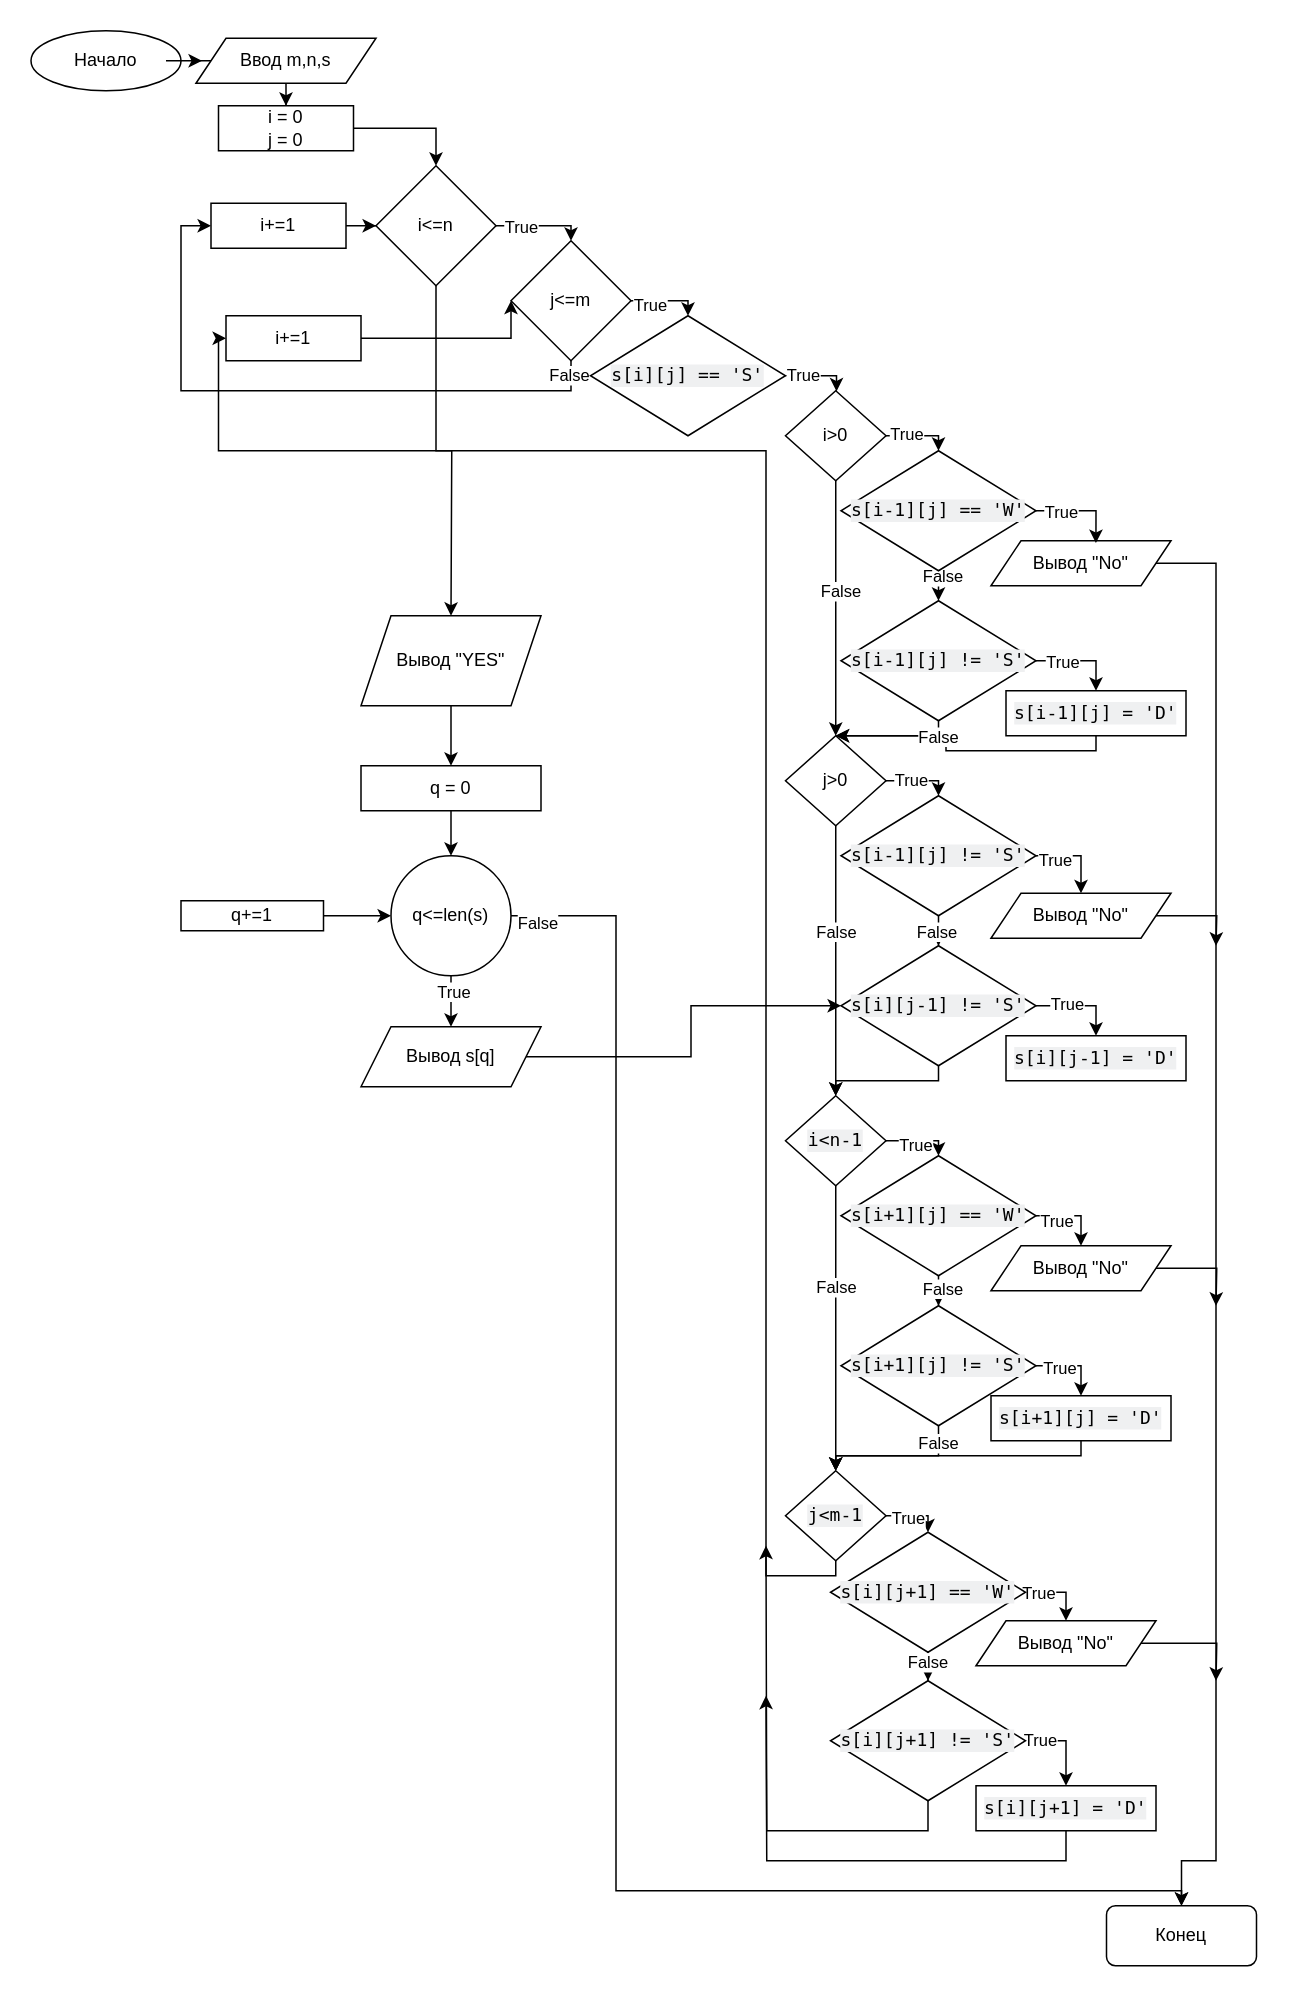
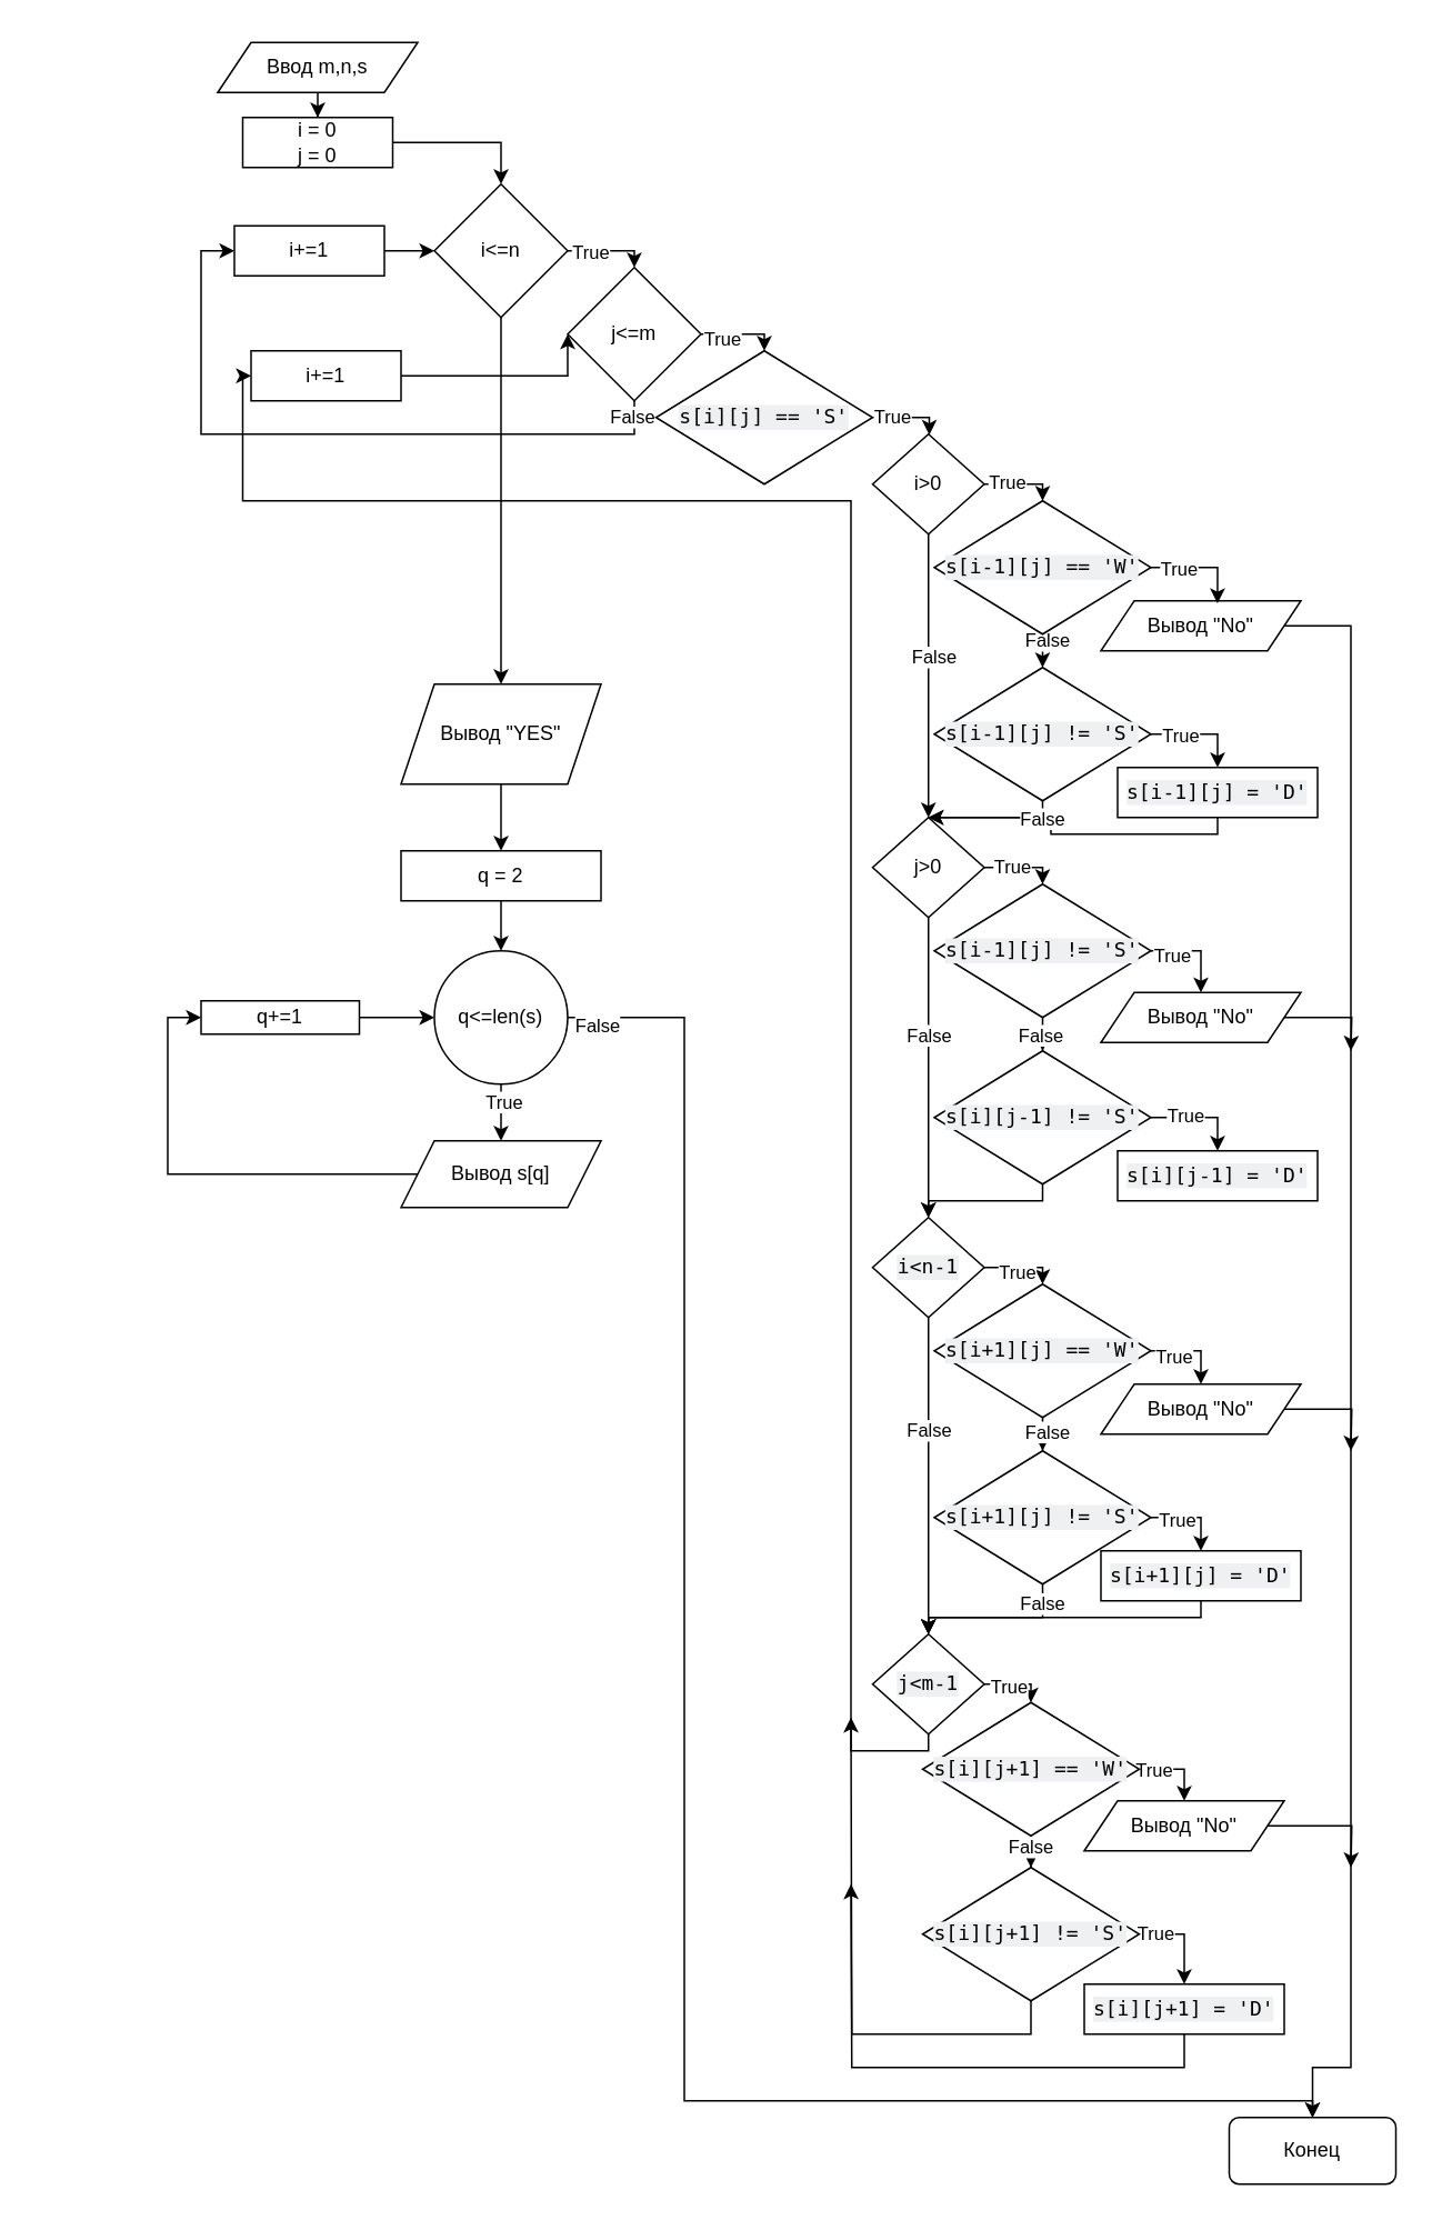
- <mxCell id="2" value="Начало" style="ellipse;whiteSpace=wrap;html=1;" vertex="1" parent="1"><mxGeometry x="20" y="20" width="100" height="40" as="geometry" /></mxCell>
- <mxCell id="5" style="edgeStyle=orthogonalEdgeStyle;rounded=0;orthogonalLoop=1;jettySize=auto;html=1;entryX=0.033;entryY=0.5;entryDx=0;entryDy=0;entryPerimeter=0;" edge="1" parent="1" source="2" target="4"><mxGeometry relative="1" as="geometry" /></mxCell>
- <mxCell id="11" value="i&amp;lt;=n" style="rhombus;whiteSpace=wrap;html=1;" vertex="1" parent="1"><mxGeometry x="250" y="110" width="80" height="80" as="geometry" /></mxCell>
+ <mxCell id="11" value="i&amp;lt;=n" style="rhombus;whiteSpace=wrap;html=1;" vertex="1" parent="1"><mxGeometry x="260" y="110" width="80" height="80" as="geometry" /></mxCell>
- <mxCell id="100" value="q = 0" style="rounded=0;whiteSpace=wrap;html=1;" vertex="1" parent="1"><mxGeometry x="240" y="510" width="120" height="30" as="geometry" /></mxCell>
+ <mxCell id="100" value="q = 2" style="rounded=0;whiteSpace=wrap;html=1;" vertex="1" parent="1"><mxGeometry x="240" y="510" width="120" height="30" as="geometry" /></mxCell>
- <mxCell id="106" style="edgeStyle=orthogonalEdgeStyle;rounded=0;orthogonalLoop=1;jettySize=auto;html=1;" edge="1" parent="1" source="107" target="54"><mxGeometry relative="1" as="geometry" /></mxCell>
+ <mxCell id="106" style="edgeStyle=orthogonalEdgeStyle;rounded=0;orthogonalLoop=1;jettySize=auto;html=1;entryX=0;entryY=0.5;entryDx=0;entryDy=0;" edge="1" parent="1" source="107" target="109"><mxGeometry relative="1" as="geometry" /></mxCell>
